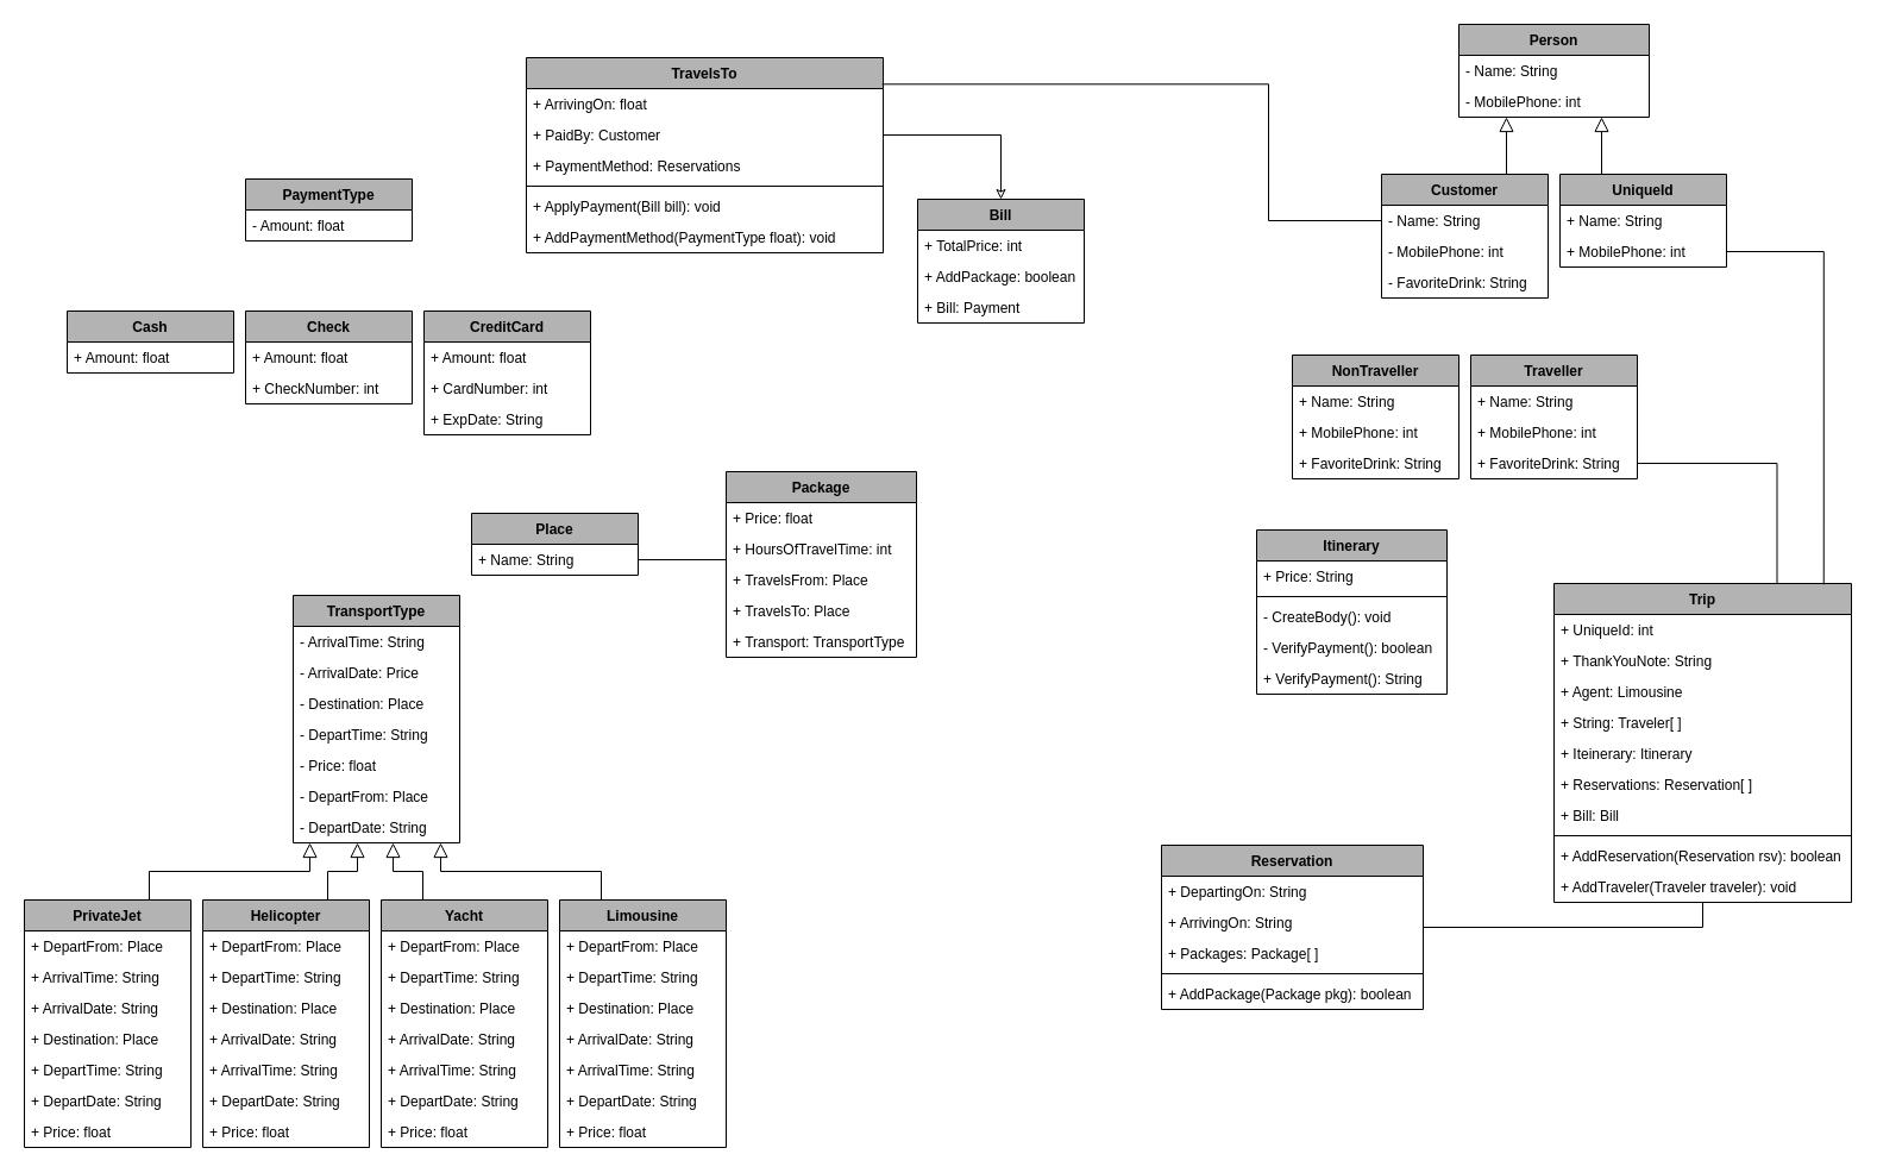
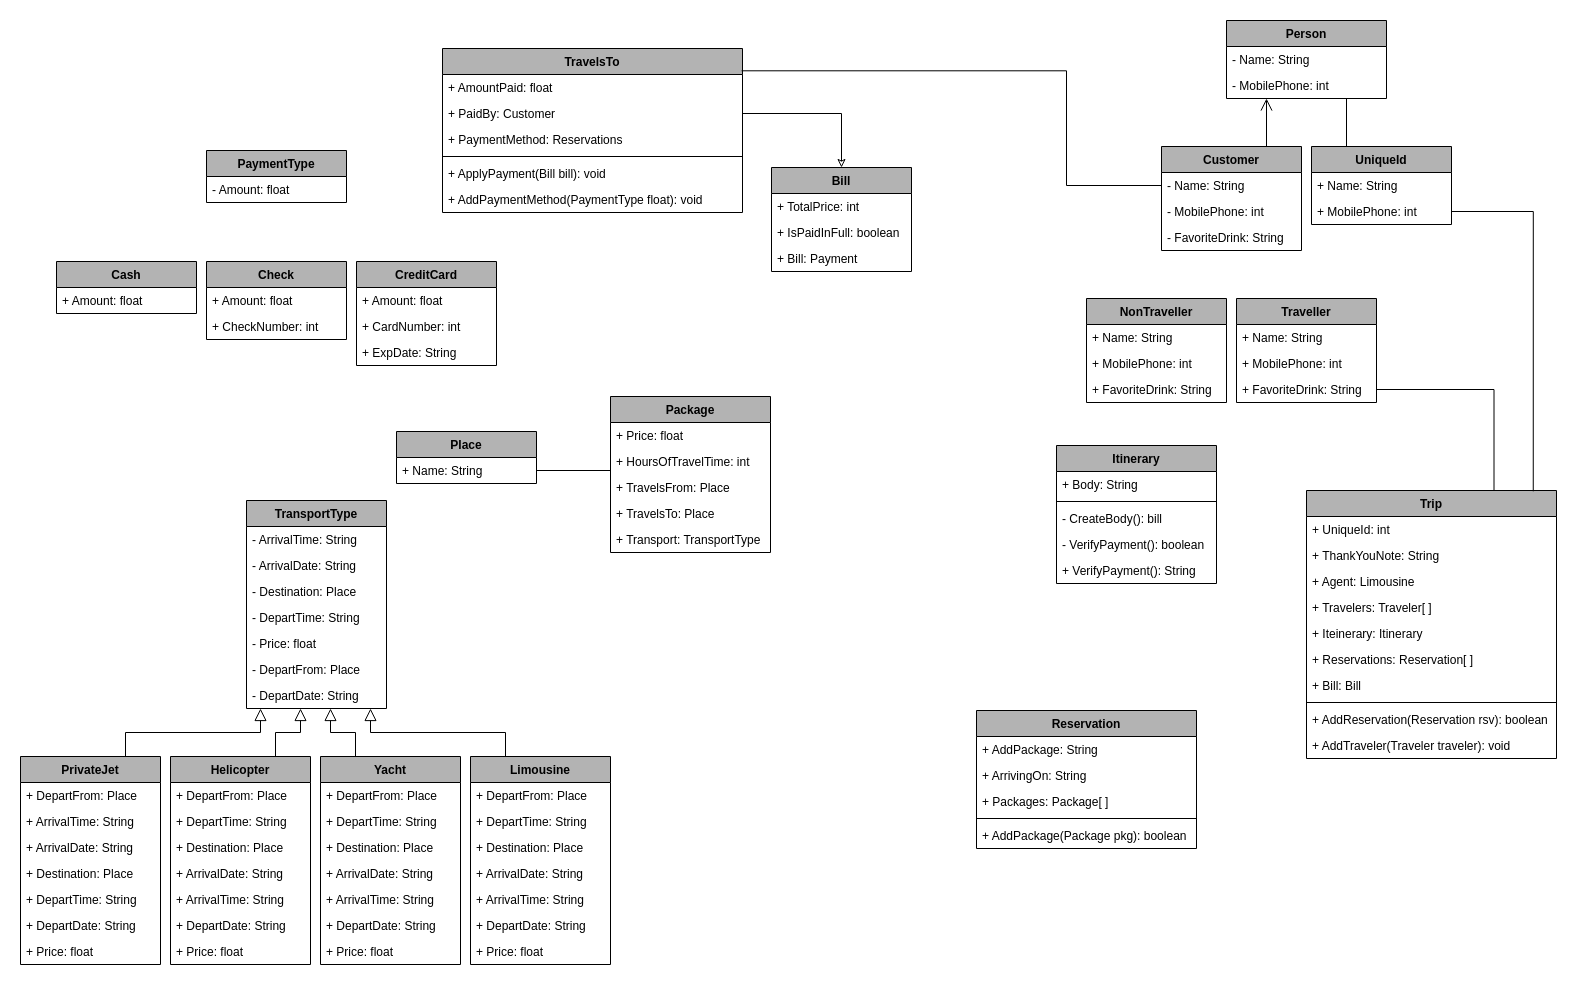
- <mxCell id="3" value="+ ArrivingOn: float" style="text;strokeColor=none;fillColor=none;align=left;verticalAlign=top;spacingLeft=4;spacingRight=4;overflow=hidden;rotatable=0;points=[[0,0.5],[1,0.5]];portConstraint=eastwest;" vertex="1" parent="2"><mxGeometry y="26" width="300" height="26" as="geometry" /></mxCell>
+ <mxCell id="3" value="+ AmountPaid: float" style="text;strokeColor=none;fillColor=none;align=left;verticalAlign=top;spacingLeft=4;spacingRight=4;overflow=hidden;rotatable=0;points=[[0,0.5],[1,0.5]];portConstraint=eastwest;" vertex="1" parent="2"><mxGeometry y="26" width="300" height="26" as="geometry" /></mxCell>
- <mxCell id="101" style="edgeStyle=orthogonalEdgeStyle;rounded=0;orthogonalLoop=1;jettySize=auto;html=1;exitX=0.75;exitY=0;exitDx=0;exitDy=0;entryX=0.25;entryY=1;entryDx=0;entryDy=0;endArrow=block;endFill=0;endSize=10;" edge="1" parent="1" source="102" target="97"><mxGeometry relative="1" as="geometry" /></mxCell>
+ <mxCell id="101" style="edgeStyle=orthogonalEdgeStyle;rounded=0;orthogonalLoop=1;jettySize=auto;html=1;exitX=0.75;exitY=0;exitDx=0;exitDy=0;entryX=0.25;entryY=1;entryDx=0;entryDy=0;endArrow=open;endFill=0;endSize=10;" edge="1" parent="1" source="102" target="97"><mxGeometry relative="1" as="geometry" /></mxCell>
- <mxCell id="100" style="edgeStyle=orthogonalEdgeStyle;rounded=0;orthogonalLoop=1;jettySize=auto;html=1;exitX=0.25;exitY=0;exitDx=0;exitDy=0;entryX=0.75;entryY=1;entryDx=0;entryDy=0;endArrow=block;endFill=0;endSize=10;" edge="1" parent="1" source="94" target="97"><mxGeometry relative="1" as="geometry" /></mxCell>
+ <mxCell id="100" style="edgeStyle=orthogonalEdgeStyle;rounded=0;orthogonalLoop=1;jettySize=auto;html=1;exitX=0.25;exitY=0;exitDx=0;exitDy=0;entryX=0.75;entryY=1;entryDx=0;entryDy=0;endArrow=none;endFill=0;endSize=10;" edge="1" parent="1" source="94" target="97"><mxGeometry relative="1" as="geometry" /></mxCell>
- <mxCell id="11" value="+ AddPackage: boolean" style="text;strokeColor=none;fillColor=none;align=left;verticalAlign=top;spacingLeft=4;spacingRight=4;overflow=hidden;rotatable=0;points=[[0,0.5],[1,0.5]];portConstraint=eastwest;" vertex="1" parent="9"><mxGeometry y="52" width="140" height="26" as="geometry" /></mxCell>
+ <mxCell id="11" value="+ IsPaidInFull: boolean" style="text;strokeColor=none;fillColor=none;align=left;verticalAlign=top;spacingLeft=4;spacingRight=4;overflow=hidden;rotatable=0;points=[[0,0.5],[1,0.5]];portConstraint=eastwest;" vertex="1" parent="9"><mxGeometry y="52" width="140" height="26" as="geometry" /></mxCell>
- <mxCell id="41" value="+ Price: String" style="text;strokeColor=none;fillColor=none;align=left;verticalAlign=top;spacingLeft=4;spacingRight=4;overflow=hidden;rotatable=0;points=[[0,0.5],[1,0.5]];portConstraint=eastwest;" vertex="1" parent="40"><mxGeometry y="26" width="160" height="26" as="geometry" /></mxCell>
+ <mxCell id="41" value="+ Body: String" style="text;strokeColor=none;fillColor=none;align=left;verticalAlign=top;spacingLeft=4;spacingRight=4;overflow=hidden;rotatable=0;points=[[0,0.5],[1,0.5]];portConstraint=eastwest;" vertex="1" parent="40"><mxGeometry y="26" width="160" height="26" as="geometry" /></mxCell>
- <mxCell id="43" value="- CreateBody(): void" style="text;strokeColor=none;fillColor=none;align=left;verticalAlign=top;spacingLeft=4;spacingRight=4;overflow=hidden;rotatable=0;points=[[0,0.5],[1,0.5]];portConstraint=eastwest;" vertex="1" parent="40"><mxGeometry y="60" width="160" height="26" as="geometry" /></mxCell>
+ <mxCell id="43" value="- CreateBody(): bill" style="text;strokeColor=none;fillColor=none;align=left;verticalAlign=top;spacingLeft=4;spacingRight=4;overflow=hidden;rotatable=0;points=[[0,0.5],[1,0.5]];portConstraint=eastwest;" vertex="1" parent="40"><mxGeometry y="60" width="160" height="26" as="geometry" /></mxCell>
- <mxCell id="88" value="- ArrivalDate: Price" style="text;strokeColor=none;fillColor=none;align=left;verticalAlign=top;spacingLeft=4;spacingRight=4;overflow=hidden;rotatable=0;points=[[0,0.5],[1,0.5]];portConstraint=eastwest;container=0;" vertex="1" parent="86"><mxGeometry y="52" width="140" height="26" as="geometry" /></mxCell>
+ <mxCell id="88" value="- ArrivalDate: String" style="text;strokeColor=none;fillColor=none;align=left;verticalAlign=top;spacingLeft=4;spacingRight=4;overflow=hidden;rotatable=0;points=[[0,0.5],[1,0.5]];portConstraint=eastwest;container=0;" vertex="1" parent="86"><mxGeometry y="52" width="140" height="26" as="geometry" /></mxCell>
- <mxCell id="17" value="+ String: Traveler[ ]" style="text;strokeColor=none;fillColor=none;align=left;verticalAlign=top;spacingLeft=4;spacingRight=4;overflow=hidden;rotatable=0;points=[[0,0.5],[1,0.5]];portConstraint=eastwest;" vertex="1" parent="13"><mxGeometry y="104" width="250" height="26" as="geometry" /></mxCell>
+ <mxCell id="17" value="+ Travelers: Traveler[ ]" style="text;strokeColor=none;fillColor=none;align=left;verticalAlign=top;spacingLeft=4;spacingRight=4;overflow=hidden;rotatable=0;points=[[0,0.5],[1,0.5]];portConstraint=eastwest;" vertex="1" parent="13"><mxGeometry y="104" width="250" height="26" as="geometry" /></mxCell>
- <mxCell id="29" value="+ DepartingOn: String" style="text;strokeColor=none;fillColor=none;align=left;verticalAlign=top;spacingLeft=4;spacingRight=4;overflow=hidden;rotatable=0;points=[[0,0.5],[1,0.5]];portConstraint=eastwest;" vertex="1" parent="28"><mxGeometry y="26" width="220" height="26" as="geometry" /></mxCell>
+ <mxCell id="29" value="+ AddPackage: String" style="text;strokeColor=none;fillColor=none;align=left;verticalAlign=top;spacingLeft=4;spacingRight=4;overflow=hidden;rotatable=0;points=[[0,0.5],[1,0.5]];portConstraint=eastwest;" vertex="1" parent="28"><mxGeometry y="26" width="220" height="26" as="geometry" /></mxCell>
- <mxCell id="27" style="edgeStyle=orthogonalEdgeStyle;rounded=0;orthogonalLoop=1;jettySize=auto;html=1;entryX=0.5;entryY=1;entryDx=0;entryDy=0;endArrow=none;endFill=0;" edge="1" parent="1" source="28" target="13"><mxGeometry relative="1" as="geometry" /></mxCell>
